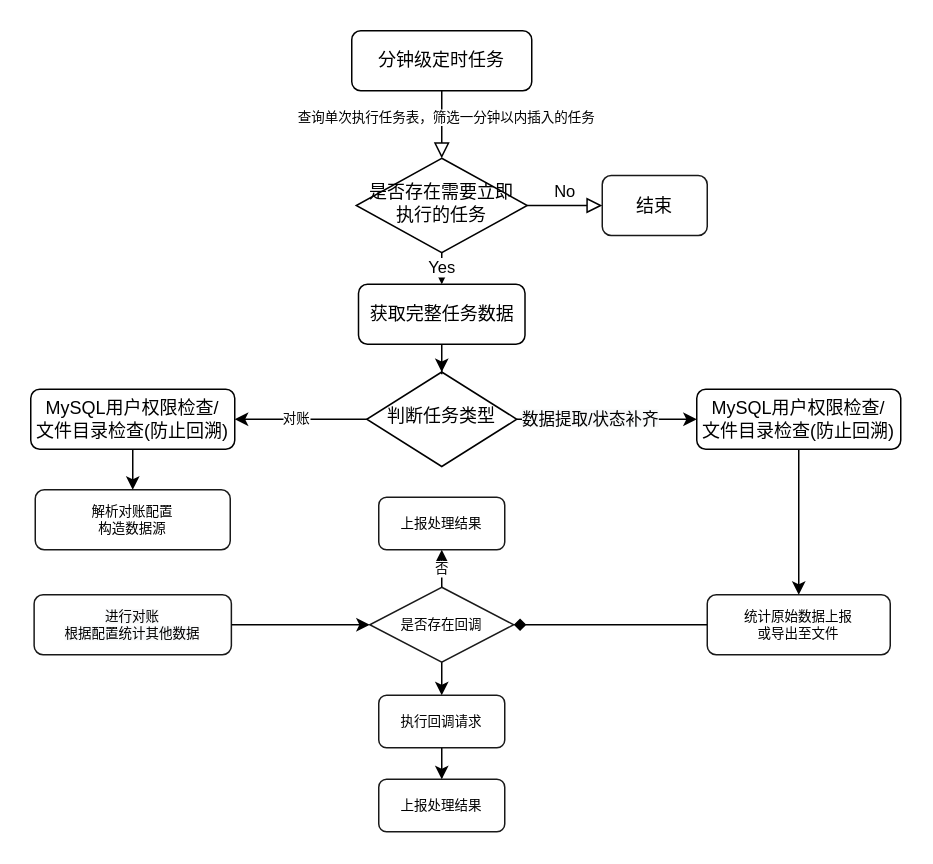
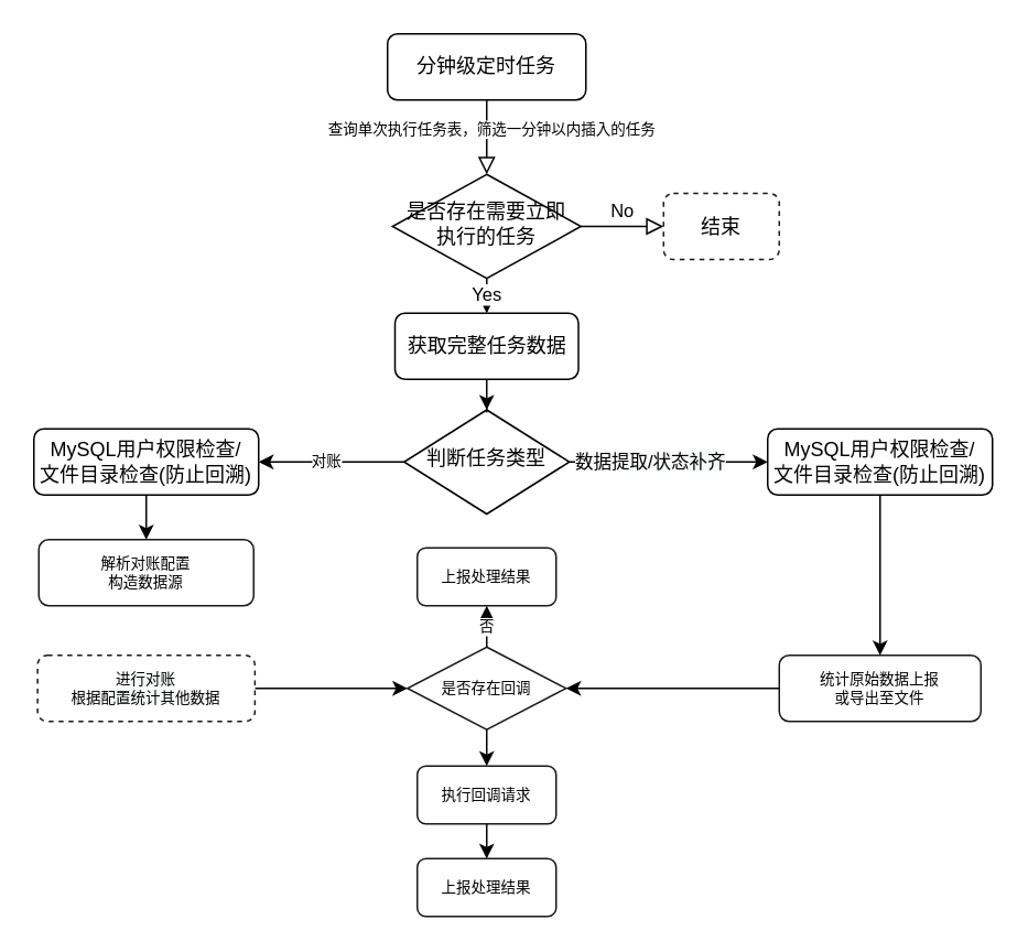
- <mxCell id="8" value="结束" style="rounded=1;whiteSpace=wrap;html=1;fontSize=12;glass=0;strokeWidth=1;shadow=0;opacity=90;" vertex="1" parent="1"><mxGeometry x="401" y="116.5" width="70" height="40" as="geometry" /></mxCell>
+ <mxCell id="8" value="结束" style="rounded=1;whiteSpace=wrap;html=1;fontSize=12;glass=0;strokeWidth=1;shadow=0;opacity=90;dashed=1;" vertex="1" parent="1"><mxGeometry x="401" y="116.5" width="70" height="40" as="geometry" /></mxCell>
- <mxCell id="20" value="&lt;span style=&quot;color: rgb(0 , 0 , 0) ; font-family: &amp;#34;helvetica&amp;#34; ; font-size: 9px ; font-style: normal ; font-weight: 400 ; letter-spacing: normal ; text-align: center ; text-indent: 0px ; text-transform: none ; word-spacing: 0px ; background-color: rgb(248 , 249 , 250) ; display: inline ; float: none&quot;&gt;进行对账&lt;/span&gt;&lt;br style=&quot;color: rgb(0 , 0 , 0) ; font-family: &amp;#34;helvetica&amp;#34; ; font-size: 9px ; font-style: normal ; font-weight: 400 ; letter-spacing: normal ; text-align: center ; text-indent: 0px ; text-transform: none ; word-spacing: 0px ; background-color: rgb(248 , 249 , 250)&quot;&gt;&lt;span style=&quot;color: rgb(0 , 0 , 0) ; font-family: &amp;#34;helvetica&amp;#34; ; font-size: 9px ; font-style: normal ; font-weight: 400 ; letter-spacing: normal ; text-align: center ; text-indent: 0px ; text-transform: none ; word-spacing: 0px ; background-color: rgb(248 , 249 , 250) ; display: inline ; float: none&quot;&gt;根据配置统计其他数据&lt;/span&gt;" style="rounded=1;whiteSpace=wrap;html=1;fontSize=9;opacity=90;" vertex="1" parent="1"><mxGeometry x="22.25" y="396" width="131.5" height="40" as="geometry" /></mxCell>
+ <mxCell id="20" value="&lt;span style=&quot;color: rgb(0 , 0 , 0) ; font-family: &amp;#34;helvetica&amp;#34; ; font-size: 9px ; font-style: normal ; font-weight: 400 ; letter-spacing: normal ; text-align: center ; text-indent: 0px ; text-transform: none ; word-spacing: 0px ; background-color: rgb(248 , 249 , 250) ; display: inline ; float: none&quot;&gt;进行对账&lt;/span&gt;&lt;br style=&quot;color: rgb(0 , 0 , 0) ; font-family: &amp;#34;helvetica&amp;#34; ; font-size: 9px ; font-style: normal ; font-weight: 400 ; letter-spacing: normal ; text-align: center ; text-indent: 0px ; text-transform: none ; word-spacing: 0px ; background-color: rgb(248 , 249 , 250)&quot;&gt;&lt;span style=&quot;color: rgb(0 , 0 , 0) ; font-family: &amp;#34;helvetica&amp;#34; ; font-size: 9px ; font-style: normal ; font-weight: 400 ; letter-spacing: normal ; text-align: center ; text-indent: 0px ; text-transform: none ; word-spacing: 0px ; background-color: rgb(248 , 249 , 250) ; display: inline ; float: none&quot;&gt;根据配置统计其他数据&lt;/span&gt;" style="rounded=1;whiteSpace=wrap;html=1;fontSize=9;opacity=90;dashed=1;" vertex="1" parent="1"><mxGeometry x="22.25" y="396" width="131.5" height="40" as="geometry" /></mxCell>
- <mxCell id="21" style="edgeStyle=orthogonalEdgeStyle;rounded=0;orthogonalLoop=1;jettySize=auto;html=1;entryX=1;entryY=0.5;entryDx=0;entryDy=0;fontSize=9;endArrow=diamond;" edge="1" parent="1" source="22" target="26"><mxGeometry relative="1" as="geometry" /></mxCell>
+ <mxCell id="21" style="edgeStyle=orthogonalEdgeStyle;rounded=0;orthogonalLoop=1;jettySize=auto;html=1;entryX=1;entryY=0.5;entryDx=0;entryDy=0;fontSize=9;" edge="1" parent="1" source="22" target="26"><mxGeometry relative="1" as="geometry" /></mxCell>
